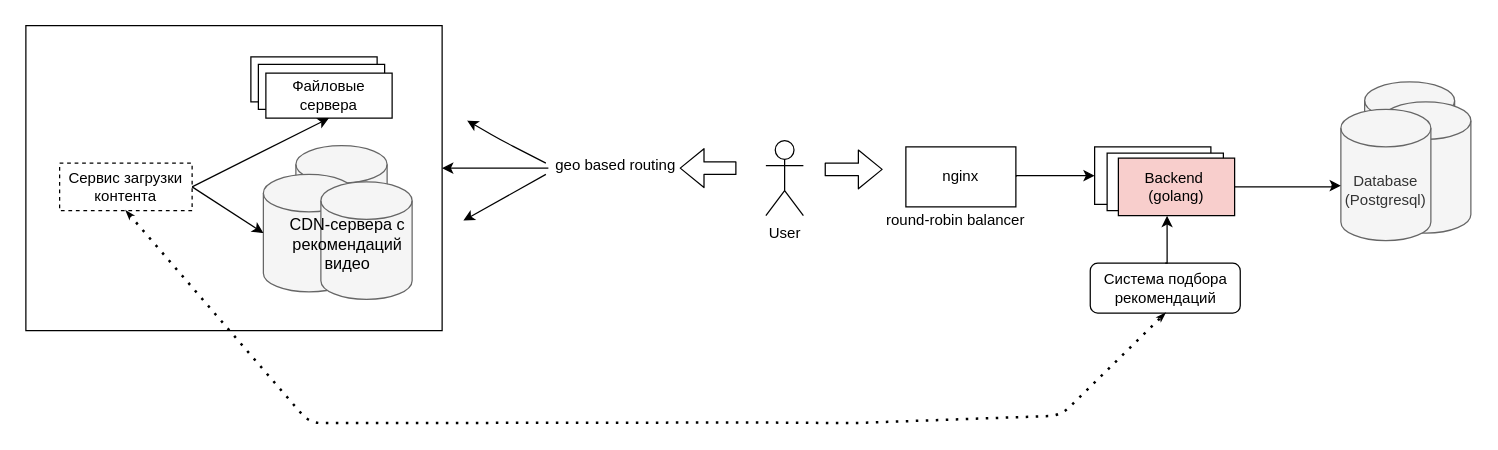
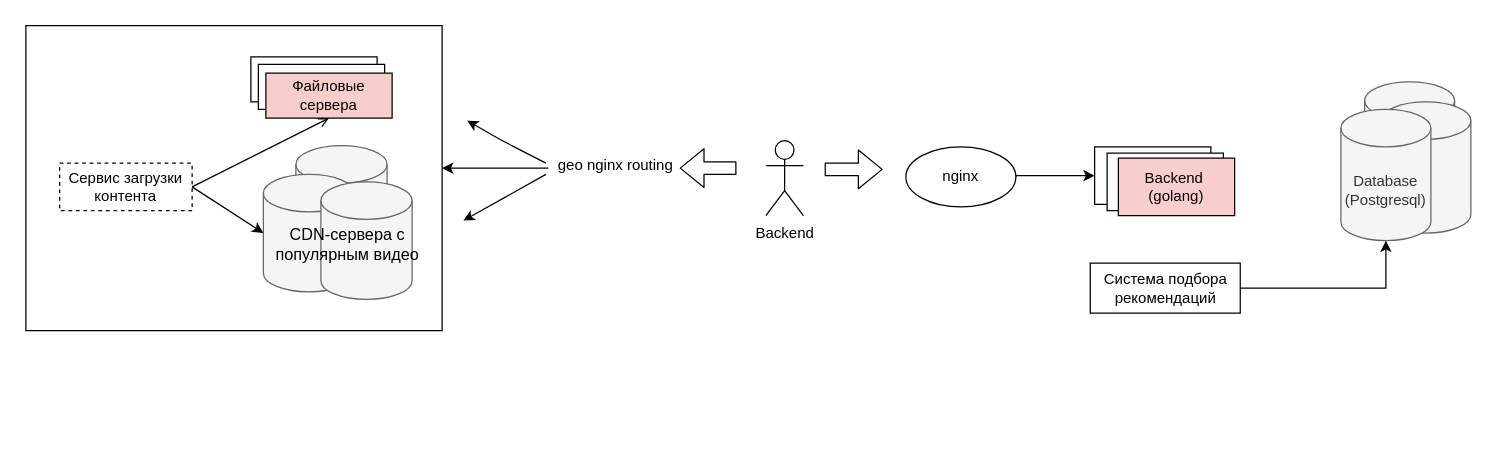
- <mxCell id="23" value="Файловые сервера" style="rounded=0;whiteSpace=wrap;html=1;" vertex="1" parent="1"><mxGeometry x="212" y="58" width="101" height="36" as="geometry" /></mxCell>
+ <mxCell id="23" value="Файловые сервера" style="rounded=0;whiteSpace=wrap;html=1;fillColor=#f8cecc;" vertex="1" parent="1"><mxGeometry x="212" y="58" width="101" height="36" as="geometry" /></mxCell>
- <mxCell id="26" value="" style="endArrow=classic;html=1;exitX=1;exitY=0.5;exitDx=0;exitDy=0;entryX=0.5;entryY=1;entryDx=0;entryDy=0;" edge="1" parent="1" source="24" target="23"><mxGeometry width="50" height="50" relative="1" as="geometry"><mxPoint x="137" y="139" as="sourcePoint" /><mxPoint x="187" y="89" as="targetPoint" /></mxGeometry></mxCell>
+ <mxCell id="26" value="" style="endArrow=open;html=1;exitX=1;exitY=0.5;exitDx=0;exitDy=0;entryX=0.5;entryY=1;entryDx=0;entryDy=0;" edge="1" parent="1" source="24" target="23"><mxGeometry width="50" height="50" relative="1" as="geometry"><mxPoint x="137" y="139" as="sourcePoint" /><mxPoint x="187" y="89" as="targetPoint" /></mxGeometry></mxCell>
- <mxCell id="16" value="geo based routing" style="text;html=1;strokeColor=none;fillColor=none;align=center;verticalAlign=middle;whiteSpace=wrap;rounded=0;" vertex="1" parent="1"><mxGeometry x="431" y="117" width="121.5" height="29" as="geometry" /></mxCell>
+ <mxCell id="16" value="geo nginx routing" style="text;html=1;strokeColor=none;fillColor=none;align=center;verticalAlign=middle;whiteSpace=wrap;rounded=0;" vertex="1" parent="1"><mxGeometry x="431" y="117" width="121.5" height="29" as="geometry" /></mxCell>
- <mxCell id="10" value="nginx" style="rounded=0;whiteSpace=wrap;html=1;" vertex="1" parent="1"><mxGeometry x="724" y="117" width="88" height="48" as="geometry" /></mxCell>
+ <mxCell id="10" value="nginx" style="ellipse;whiteSpace=wrap;html=1;" vertex="1" parent="1"><mxGeometry x="724" y="117" width="88" height="48" as="geometry" /></mxCell>
- <mxCell id="11" style="edgeStyle=orthogonalEdgeStyle;rounded=0;orthogonalLoop=1;jettySize=auto;html=1;exitX=1;exitY=0.5;exitDx=0;exitDy=0;entryX=0;entryY=0.581;entryDx=0;entryDy=0;entryPerimeter=0;" edge="1" parent="1" source="12" target="8"><mxGeometry relative="1" as="geometry"><Array as="points"><mxPoint x="1065" y="149" /><mxPoint x="1065" y="148" /></Array></mxGeometry></mxCell>
- <mxCell id="33" value="round-robin balancer" style="text;html=1;strokeColor=none;fillColor=none;align=center;verticalAlign=middle;whiteSpace=wrap;rounded=0;" vertex="1" parent="1"><mxGeometry x="689" y="166" width="150" height="20" as="geometry" /></mxCell>
- <mxCell id="5" value="User" style="shape=umlActor;verticalLabelPosition=bottom;verticalAlign=top;html=1;outlineConnect=0;fillColor=none;" parent="1" vertex="1"><mxGeometry x="612" y="112" width="30" height="60" as="geometry" /></mxCell>
+ <mxCell id="5" value="Backend" style="shape=umlActor;verticalLabelPosition=bottom;verticalAlign=top;html=1;outlineConnect=0;fillColor=none;" parent="1" vertex="1"><mxGeometry x="612" y="112" width="30" height="60" as="geometry" /></mxCell>
- <mxCell id="20" value="&lt;font style=&quot;font-size: 13px&quot;&gt;CDN-сервера с рекомендаций видео&lt;/font&gt;" style="text;html=1;strokeColor=none;fillColor=none;align=center;verticalAlign=middle;whiteSpace=wrap;rounded=0;" vertex="1" parent="1"><mxGeometry x="215.5" y="167" width="123" height="56" as="geometry" /></mxCell>
+ <mxCell id="20" value="&lt;font style=&quot;font-size: 13px&quot;&gt;CDN-сервера с популярным видео&lt;/font&gt;" style="text;html=1;strokeColor=none;fillColor=none;align=center;verticalAlign=middle;whiteSpace=wrap;rounded=0;" vertex="1" parent="1"><mxGeometry x="215.5" y="167" width="123" height="56" as="geometry" /></mxCell>
- <mxCell id="27" style="edgeStyle=orthogonalEdgeStyle;rounded=0;orthogonalLoop=1;jettySize=auto;html=1;exitX=0.5;exitY=0;exitDx=0;exitDy=0;entryX=0.419;entryY=1.004;entryDx=0;entryDy=0;entryPerimeter=0;" edge="1" parent="1" source="28" target="12"><mxGeometry relative="1" as="geometry" /></mxCell>
- <mxCell id="28" value="&lt;span&gt;Система подбора рекомендаций&lt;/span&gt;" style="whiteSpace=wrap;html=1;fillColor=none;rounded=1;" vertex="1" parent="1"><mxGeometry x="871.5" y="210" width="120" height="40" as="geometry" /></mxCell>
+ <mxCell id="28" value="&lt;span&gt;Система подбора рекомендаций&lt;/span&gt;" style="rounded=0;whiteSpace=wrap;html=1;fillColor=none;" vertex="1" parent="1"><mxGeometry x="871.5" y="210" width="120" height="40" as="geometry" /></mxCell>
+ <mxCell id="29" style="edgeStyle=orthogonalEdgeStyle;rounded=0;orthogonalLoop=1;jettySize=auto;html=1;exitX=1;exitY=0.5;exitDx=0;exitDy=0;" edge="1" parent="1" source="28" target="8"><mxGeometry relative="1" as="geometry"><mxPoint x="1003" y="256" as="sourcePoint" /></mxGeometry></mxCell>
- <mxCell id="30" value="" style="endArrow=classicThin;dashed=1;html=1;dashPattern=1 3;strokeWidth=2;entryX=0.5;entryY=1;entryDx=0;entryDy=0;exitX=0.5;exitY=1;exitDx=0;exitDy=0;startArrow=classicThin;startFill=1;endFill=1;endSize=1;startSize=1;" edge="1" parent="1" source="24" target="28"><mxGeometry width="50" height="50" relative="1" as="geometry"><mxPoint x="554.599" y="361.518" as="sourcePoint" /><mxPoint x="554.5" y="205" as="targetPoint" /><Array as="points"><mxPoint x="247" y="338" /><mxPoint x="607" y="337.5" /><mxPoint x="682" y="338" /><mxPoint x="848" y="332" /></Array></mxGeometry></mxCell>
